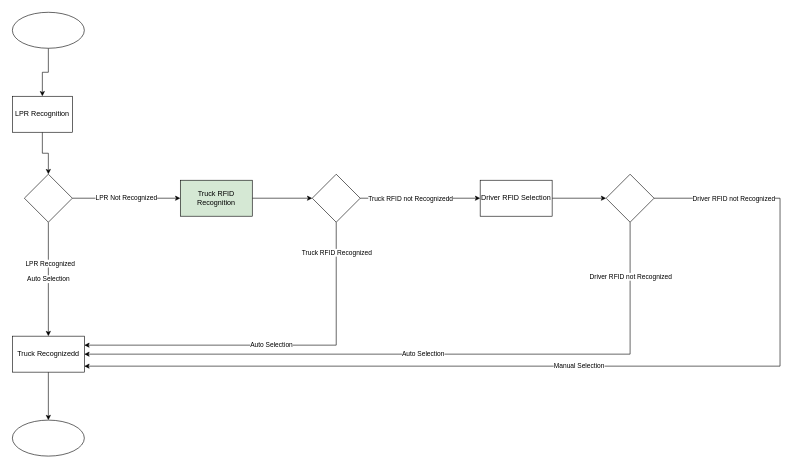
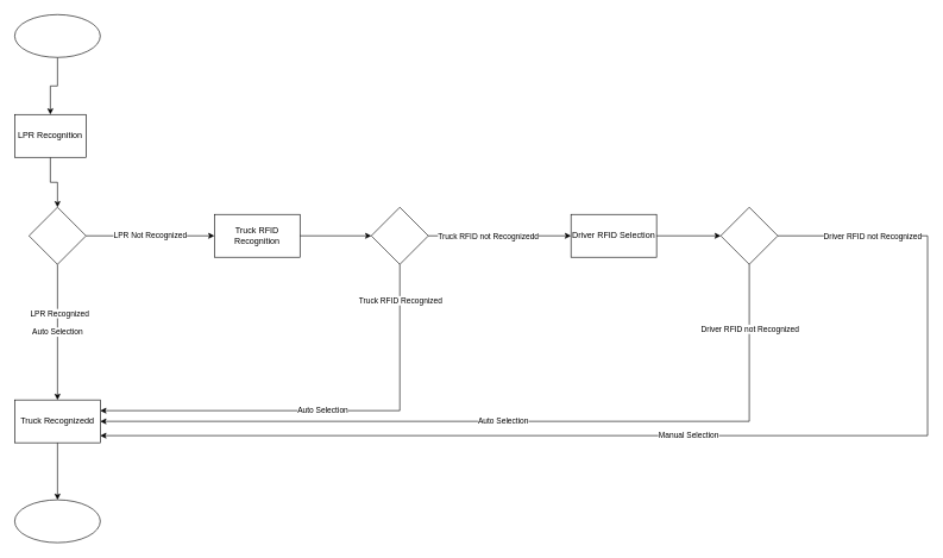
- <mxCell id="11" value="Truck RFID Recognition" style="rounded=0;whiteSpace=wrap;html=1;fillColor=#d5e8d4;" vertex="1" parent="1"><mxGeometry x="300" y="300" width="120" height="60" as="geometry" /></mxCell>
+ <mxCell id="11" value="Truck RFID Recognition" style="rounded=0;whiteSpace=wrap;html=1;" vertex="1" parent="1"><mxGeometry x="300" y="300" width="120" height="60" as="geometry" /></mxCell>
